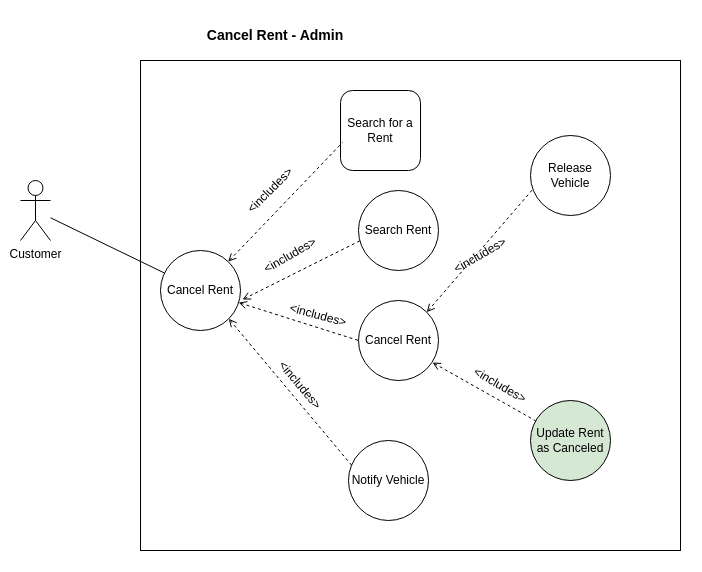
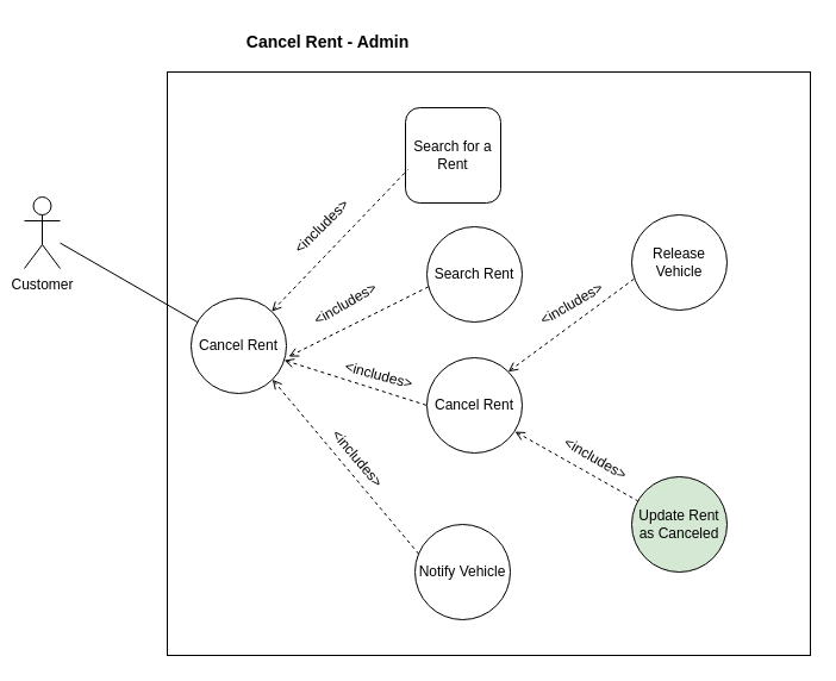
- <mxCell id="19" value="Release Vehicle" style="ellipse;whiteSpace=wrap;html=1;aspect=fixed;direction=south;" parent="1" vertex="1"><mxGeometry x="530" y="135" width="80" height="80" as="geometry" /></mxCell>
+ <mxCell id="19" value="Release Vehicle" style="ellipse;whiteSpace=wrap;html=1;aspect=fixed;direction=south;" parent="1" vertex="1"><mxGeometry x="530" y="180" width="80" height="80" as="geometry" /></mxCell>
- <mxCell id="3" value="Customer" style="shape=umlActor;verticalLabelPosition=bottom;verticalAlign=top;html=1;outlineConnect=0;" parent="1" vertex="1"><mxGeometry x="20" y="180" width="30" height="60" as="geometry" /></mxCell>
+ <mxCell id="3" value="Customer" style="shape=umlActor;verticalLabelPosition=bottom;verticalAlign=top;html=1;outlineConnect=0;" parent="1" vertex="1"><mxGeometry x="20" y="165" width="30" height="60" as="geometry" /></mxCell>
